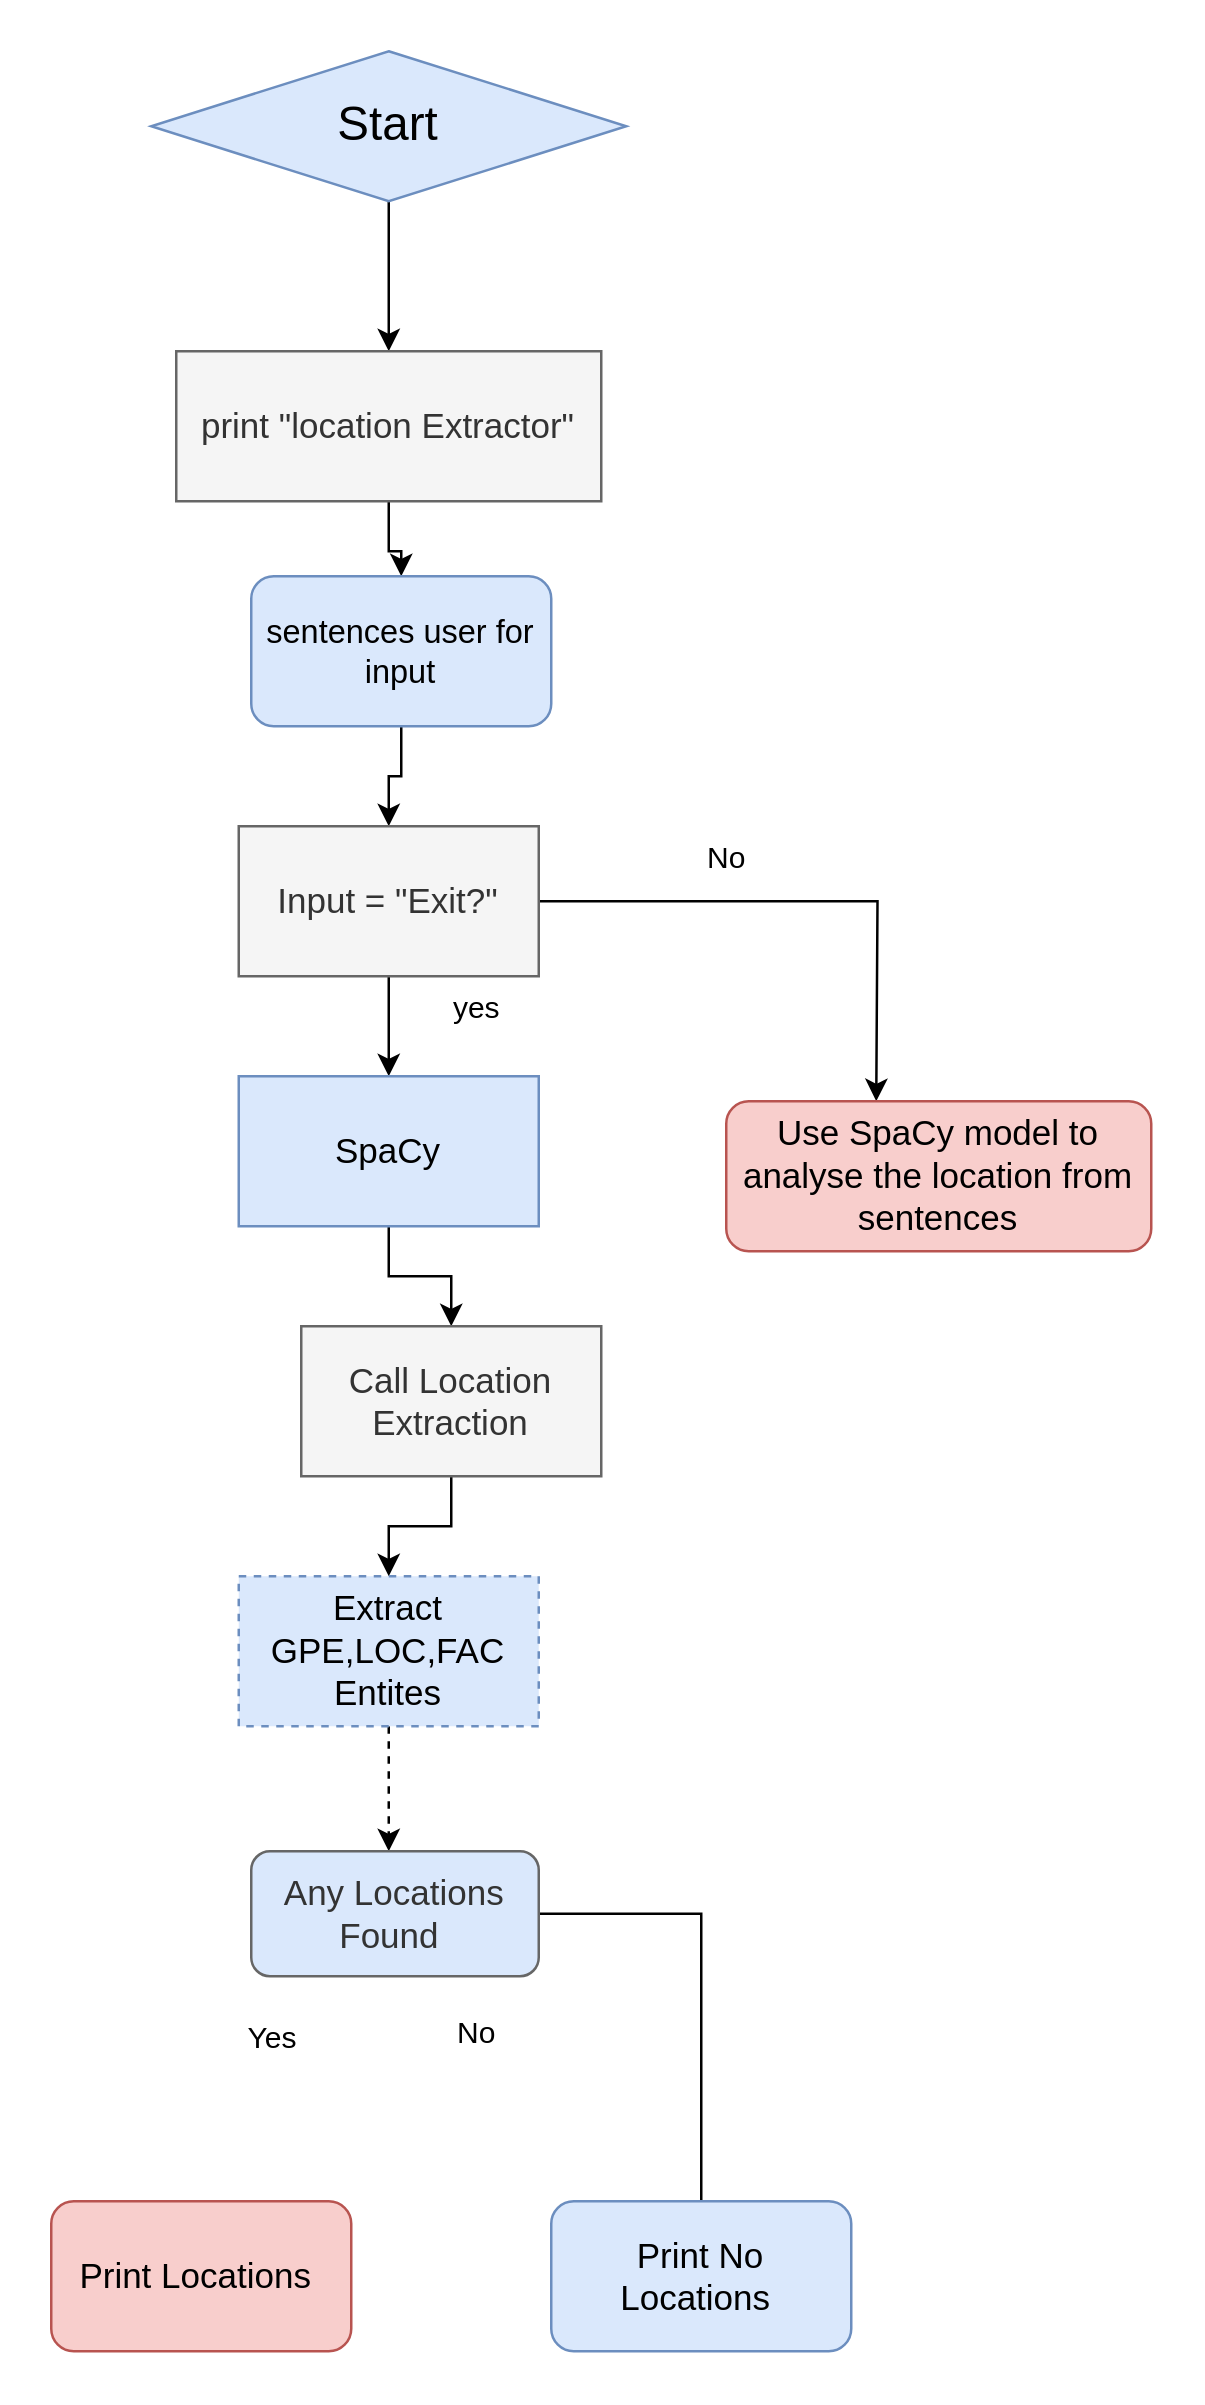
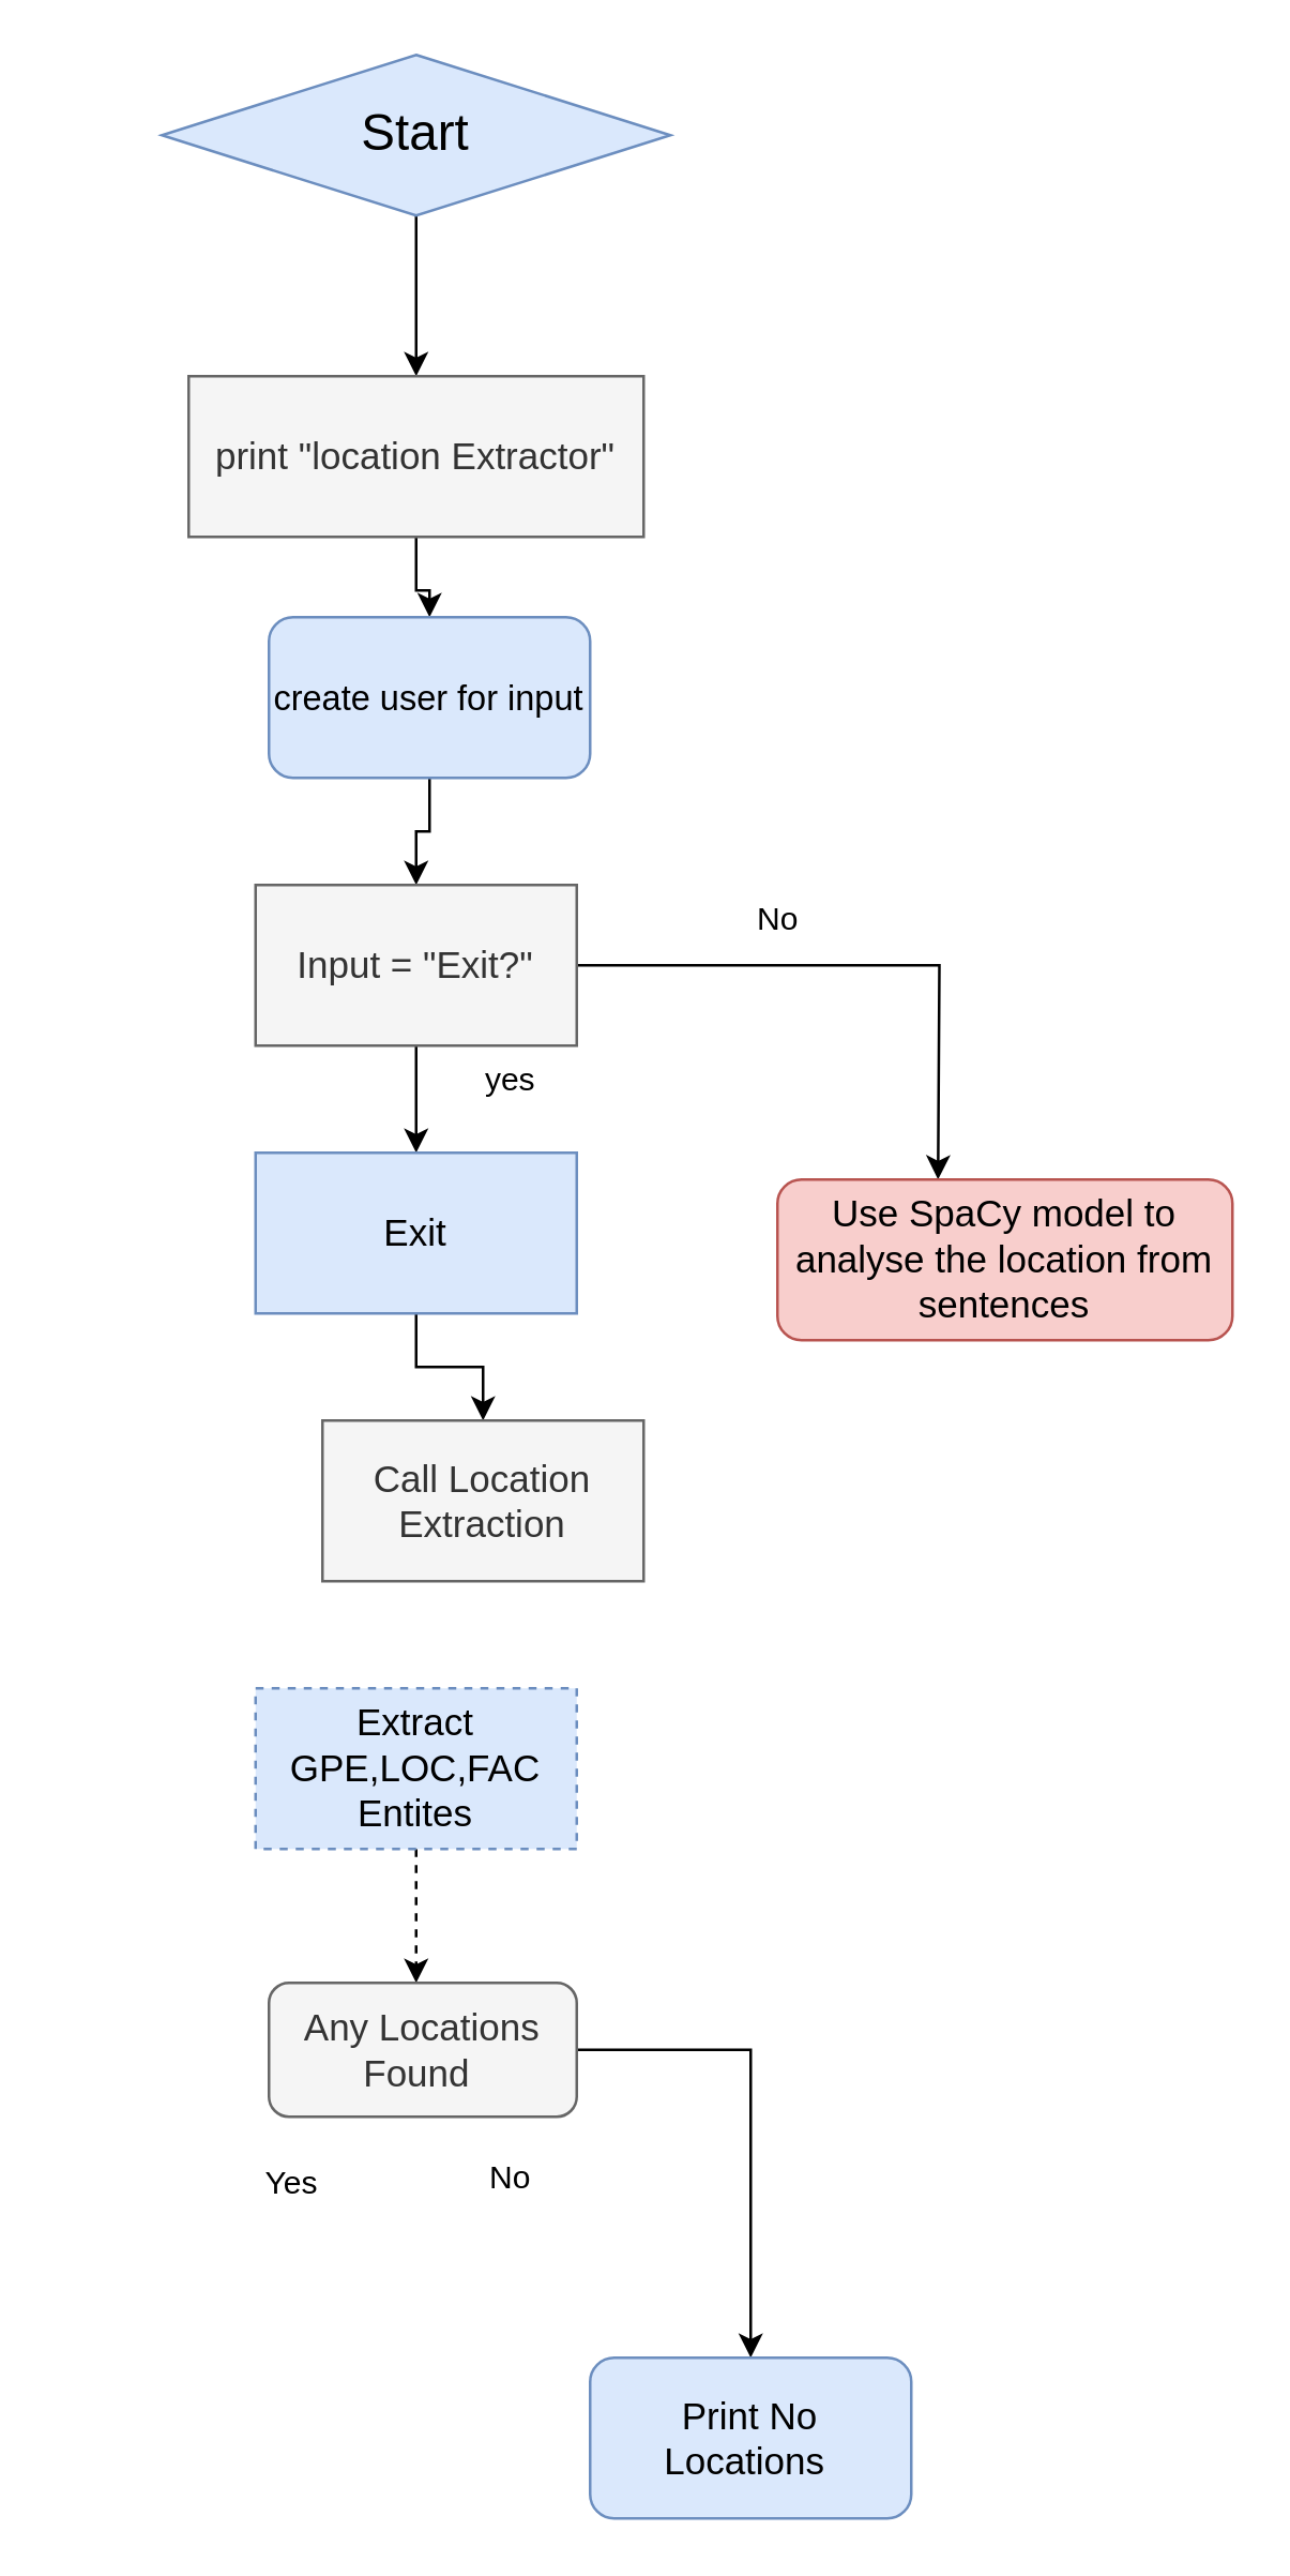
- <mxCell id="7" value="&lt;font style=&quot;font-size: 13px;&quot;&gt;sentences user for input&lt;/font&gt;" style="rounded=1;whiteSpace=wrap;html=1;fillColor=#dae8fc;strokeColor=#6c8ebf;" vertex="1" parent="1"><mxGeometry x="100" y="230" width="120" height="60" as="geometry" /></mxCell>
+ <mxCell id="7" value="&lt;font style=&quot;font-size: 13px;&quot;&gt;create user for input&lt;/font&gt;" style="rounded=1;whiteSpace=wrap;html=1;fillColor=#dae8fc;strokeColor=#6c8ebf;" vertex="1" parent="1"><mxGeometry x="100" y="230" width="120" height="60" as="geometry" /></mxCell>
- <mxCell id="12" value="&lt;font style=&quot;font-size: 14px;&quot;&gt;SpaCy&lt;/font&gt;" style="rounded=0;whiteSpace=wrap;html=1;fillColor=#dae8fc;strokeColor=#6c8ebf;" vertex="1" parent="1"><mxGeometry x="95" y="430" width="120" height="60" as="geometry" /></mxCell>
+ <mxCell id="12" value="&lt;font style=&quot;font-size: 14px;&quot;&gt;Exit&lt;/font&gt;" style="rounded=0;whiteSpace=wrap;html=1;fillColor=#dae8fc;strokeColor=#6c8ebf;" vertex="1" parent="1"><mxGeometry x="95" y="430" width="120" height="60" as="geometry" /></mxCell>
- <mxCell id="14" style="edgeStyle=orthogonalEdgeStyle;rounded=0;orthogonalLoop=1;jettySize=auto;html=1;" edge="1" parent="1" source="15" target="17"><mxGeometry relative="1" as="geometry"><mxPoint x="155" y="660" as="targetPoint" /></mxGeometry></mxCell>
- <mxCell id="19" value="&lt;font style=&quot;font-size: 14px;&quot;&gt;Any Locations Found&amp;nbsp;&lt;/font&gt;" style="rounded=1;whiteSpace=wrap;html=1;fillColor=#dae8fc;fontColor=#333333;strokeColor=#666666;" vertex="1" parent="1"><mxGeometry x="100" y="740" width="115" height="50" as="geometry" /></mxCell>
+ <mxCell id="19" value="&lt;font style=&quot;font-size: 14px;&quot;&gt;Any Locations Found&amp;nbsp;&lt;/font&gt;" style="rounded=1;whiteSpace=wrap;html=1;fillColor=#f5f5f5;fontColor=#333333;strokeColor=#666666;" vertex="1" parent="1"><mxGeometry x="100" y="740" width="115" height="50" as="geometry" /></mxCell>
- <mxCell id="18" value="" style="edgeStyle=orthogonalEdgeStyle;rounded=0;orthogonalLoop=1;jettySize=auto;html=1;endArrow=none;" edge="1" parent="1" source="19" target="21"><mxGeometry relative="1" as="geometry" /></mxCell>
+ <mxCell id="18" value="" style="edgeStyle=orthogonalEdgeStyle;rounded=0;orthogonalLoop=1;jettySize=auto;html=1;" edge="1" parent="1" source="19" target="21"><mxGeometry relative="1" as="geometry" /></mxCell>
- <mxCell id="20" value="&lt;font style=&quot;font-size: 14px;&quot;&gt;Print Locations&amp;nbsp;&lt;/font&gt;" style="rounded=1;whiteSpace=wrap;html=1;fillColor=#f8cecc;strokeColor=#b85450;" vertex="1" parent="1"><mxGeometry x="20" y="880" width="120" height="60" as="geometry" /></mxCell>
